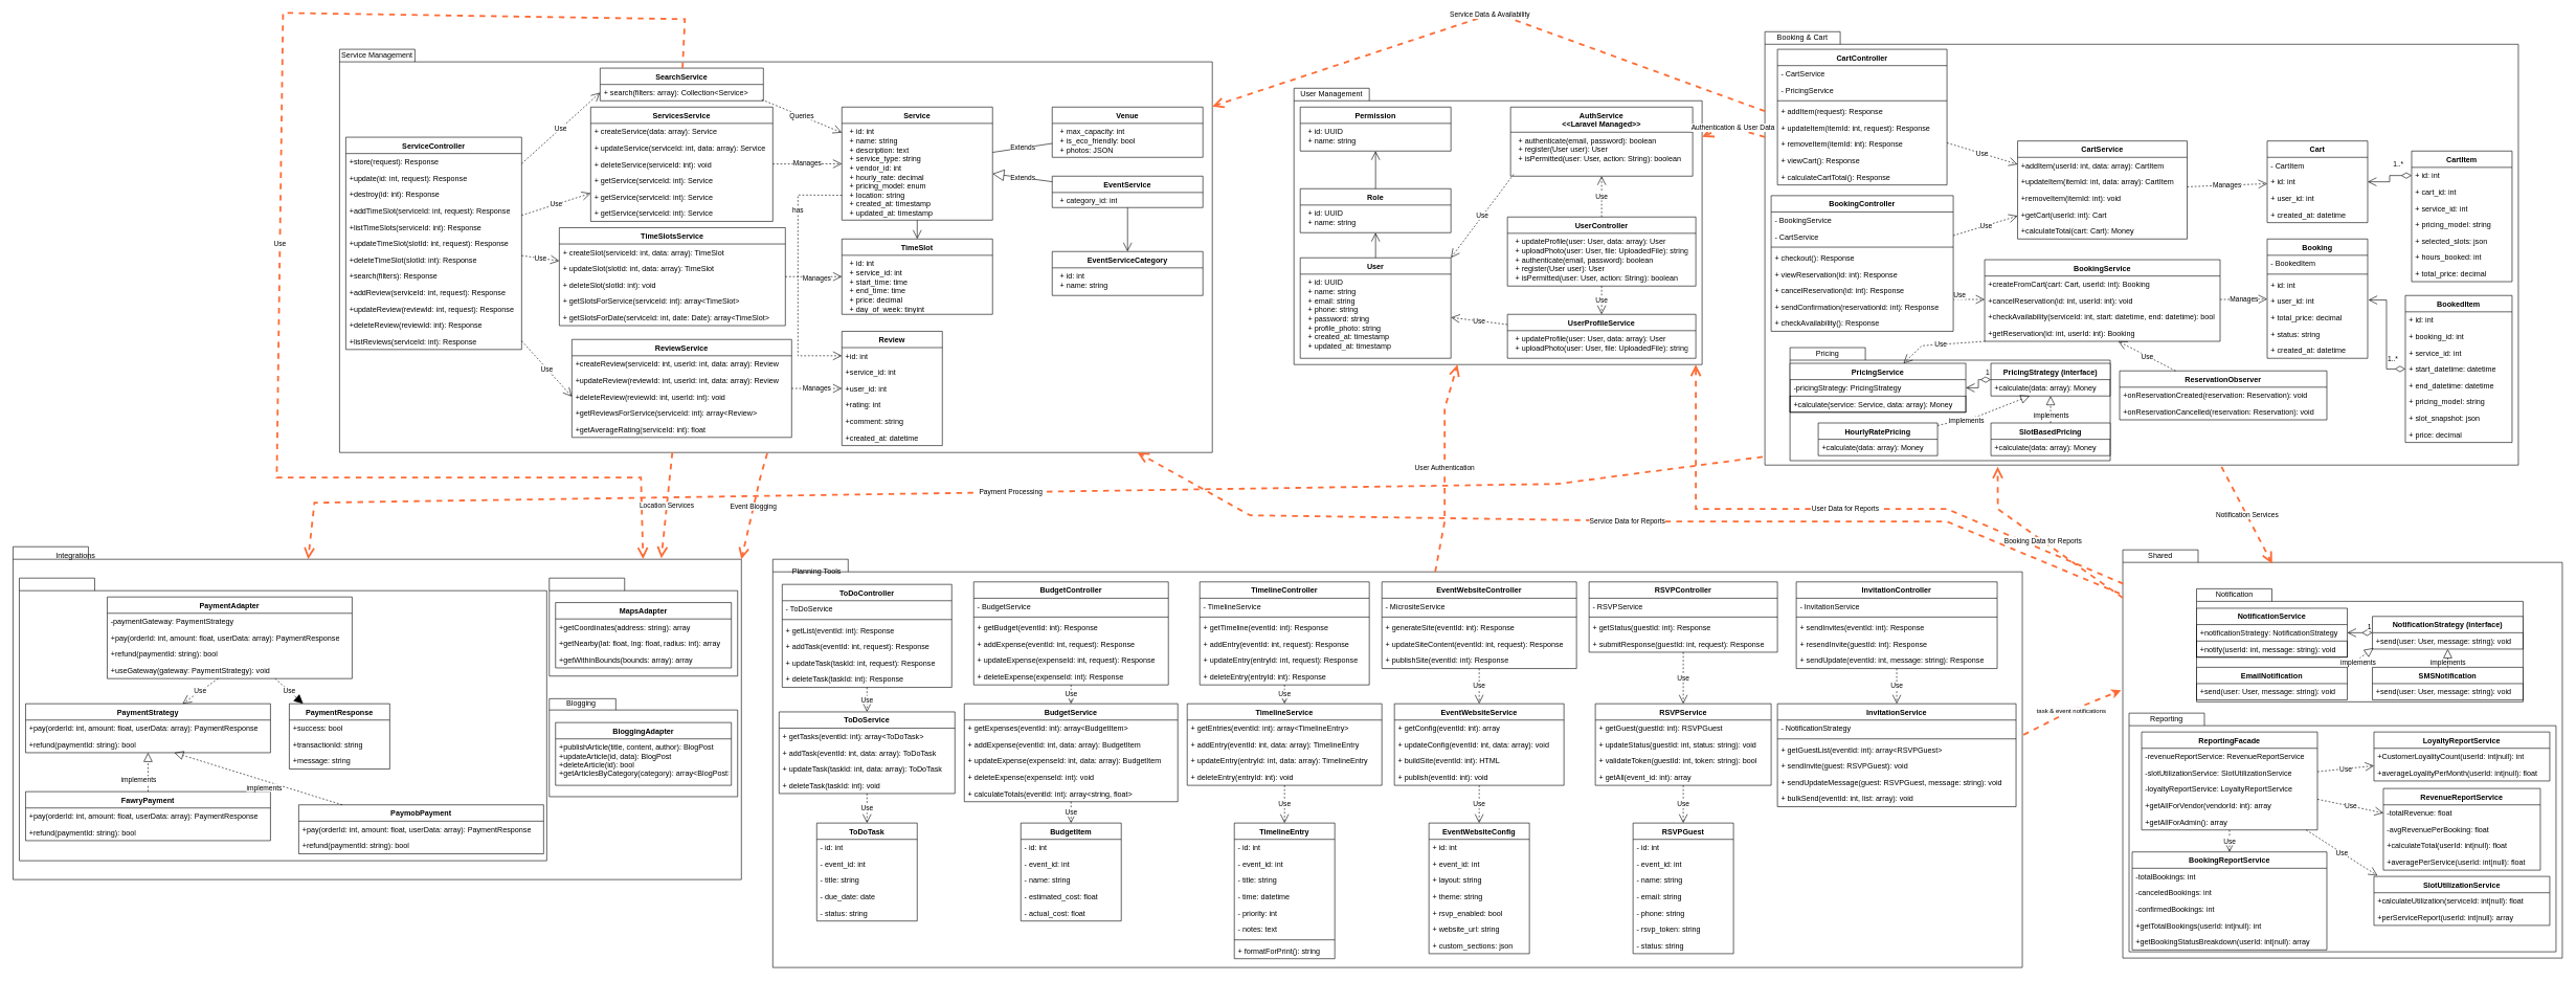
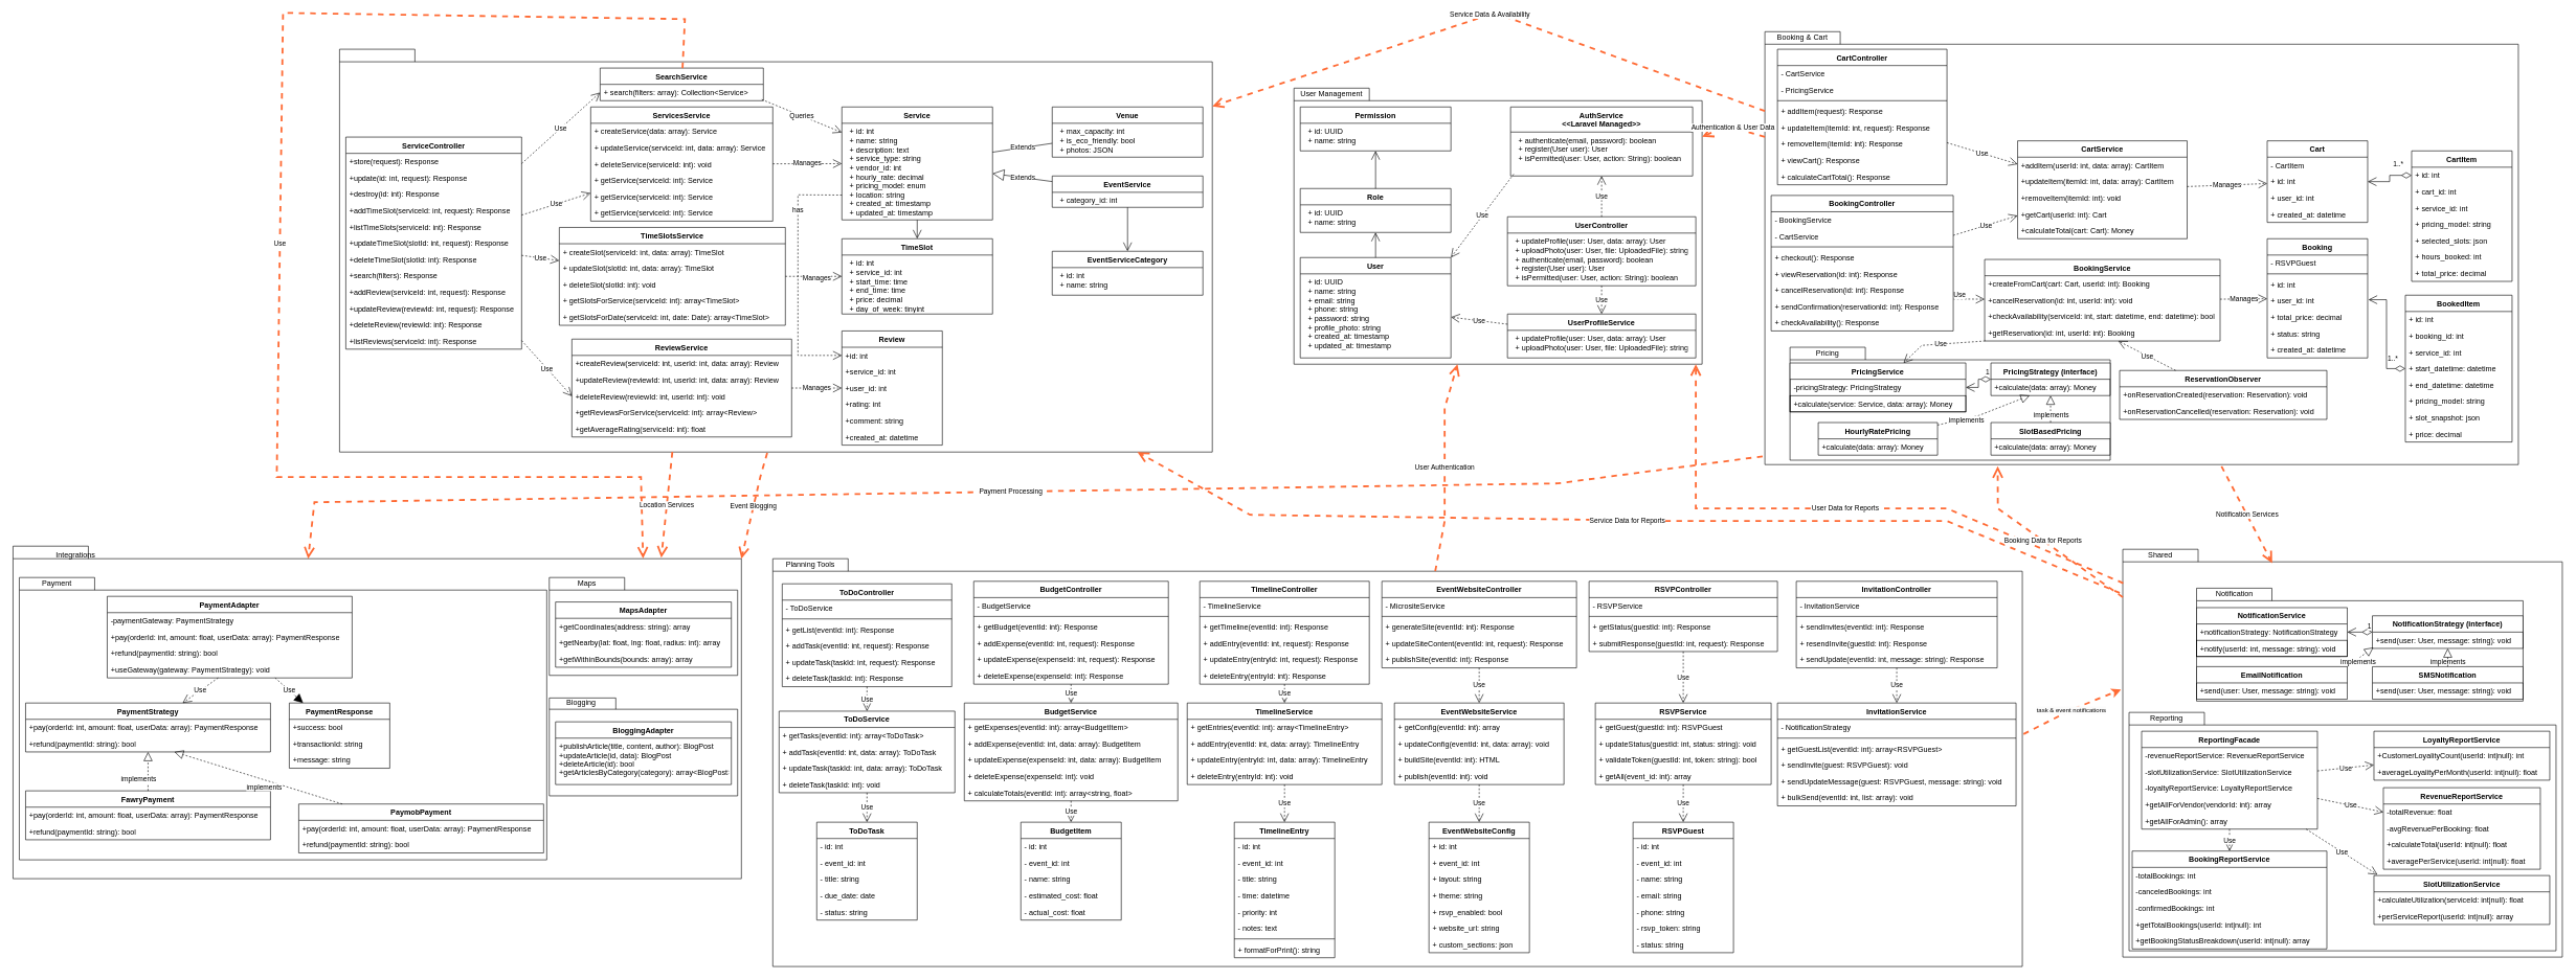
- <mxCell id="26" value="Service Management" style="text;html=1;align=center;verticalAlign=middle;whiteSpace=wrap;rounded=0;" parent="1" vertex="1"><mxGeometry x="540" y="78" width="120" height="20" as="geometry" /></mxCell>
- <mxCell id="119" value="- BookedItem" style="text;strokeColor=none;fillColor=none;align=left;verticalAlign=top;spacingLeft=4;spacingRight=4;overflow=hidden;rotatable=0;points=[[0,0.5],[1,0.5]];portConstraint=eastwest;" parent="118" vertex="1"><mxGeometry y="26" width="160" height="26" as="geometry" /></mxCell>
+ <mxCell id="119" value="- RSVPGuest" style="text;strokeColor=none;fillColor=none;align=left;verticalAlign=top;spacingLeft=4;spacingRight=4;overflow=hidden;rotatable=0;points=[[0,0.5],[1,0.5]];portConstraint=eastwest;" parent="118" vertex="1"><mxGeometry y="26" width="160" height="26" as="geometry" /></mxCell>
- <mxCell id="318" value="&lt;div&gt;Planning Tools&lt;/div&gt;" style="text;html=1;align=center;verticalAlign=middle;whiteSpace=wrap;rounded=0;" vertex="1" parent="1"><mxGeometry x="1240" y="900" width="120" height="20" as="geometry" /></mxCell>
+ <mxCell id="318" value="&lt;div&gt;Planning Tools&lt;/div&gt;" style="text;html=1;align=center;verticalAlign=middle;whiteSpace=wrap;rounded=0;" vertex="1" parent="1"><mxGeometry x="1230" y="890" width="120" height="20" as="geometry" /></mxCell>
+ <mxCell id="366" value="&lt;div&gt;Payment&lt;/div&gt;" style="text;html=1;align=center;verticalAlign=middle;whiteSpace=wrap;rounded=0;" vertex="1" parent="1"><mxGeometry x="30" y="920" width="120" height="20" as="geometry" /></mxCell>
+ <mxCell id="382" value="Maps&lt;div&gt;&lt;/div&gt;" style="text;html=1;align=center;verticalAlign=middle;whiteSpace=wrap;rounded=0;" vertex="1" parent="1"><mxGeometry x="874" y="920" width="120" height="20" as="geometry" /></mxCell>
